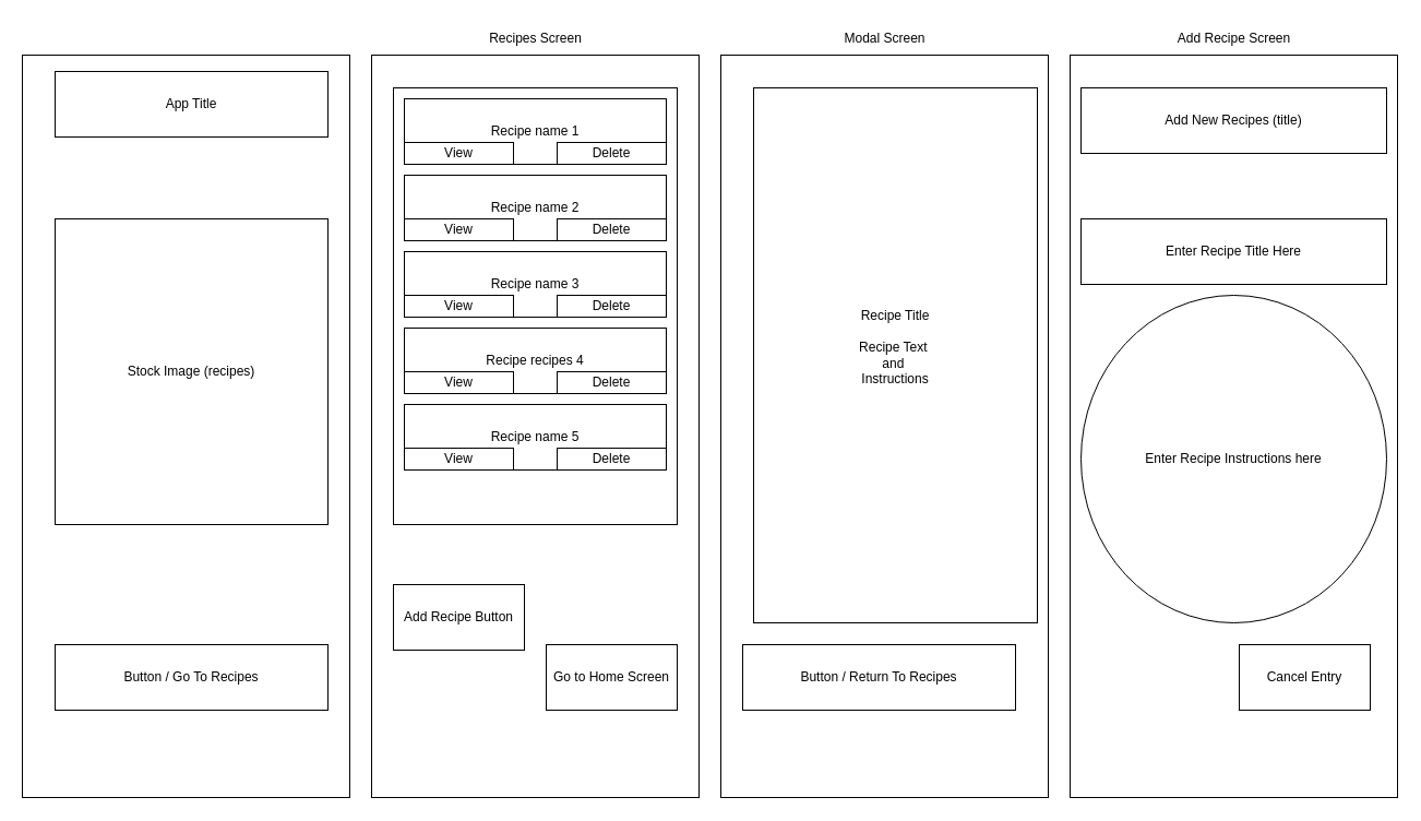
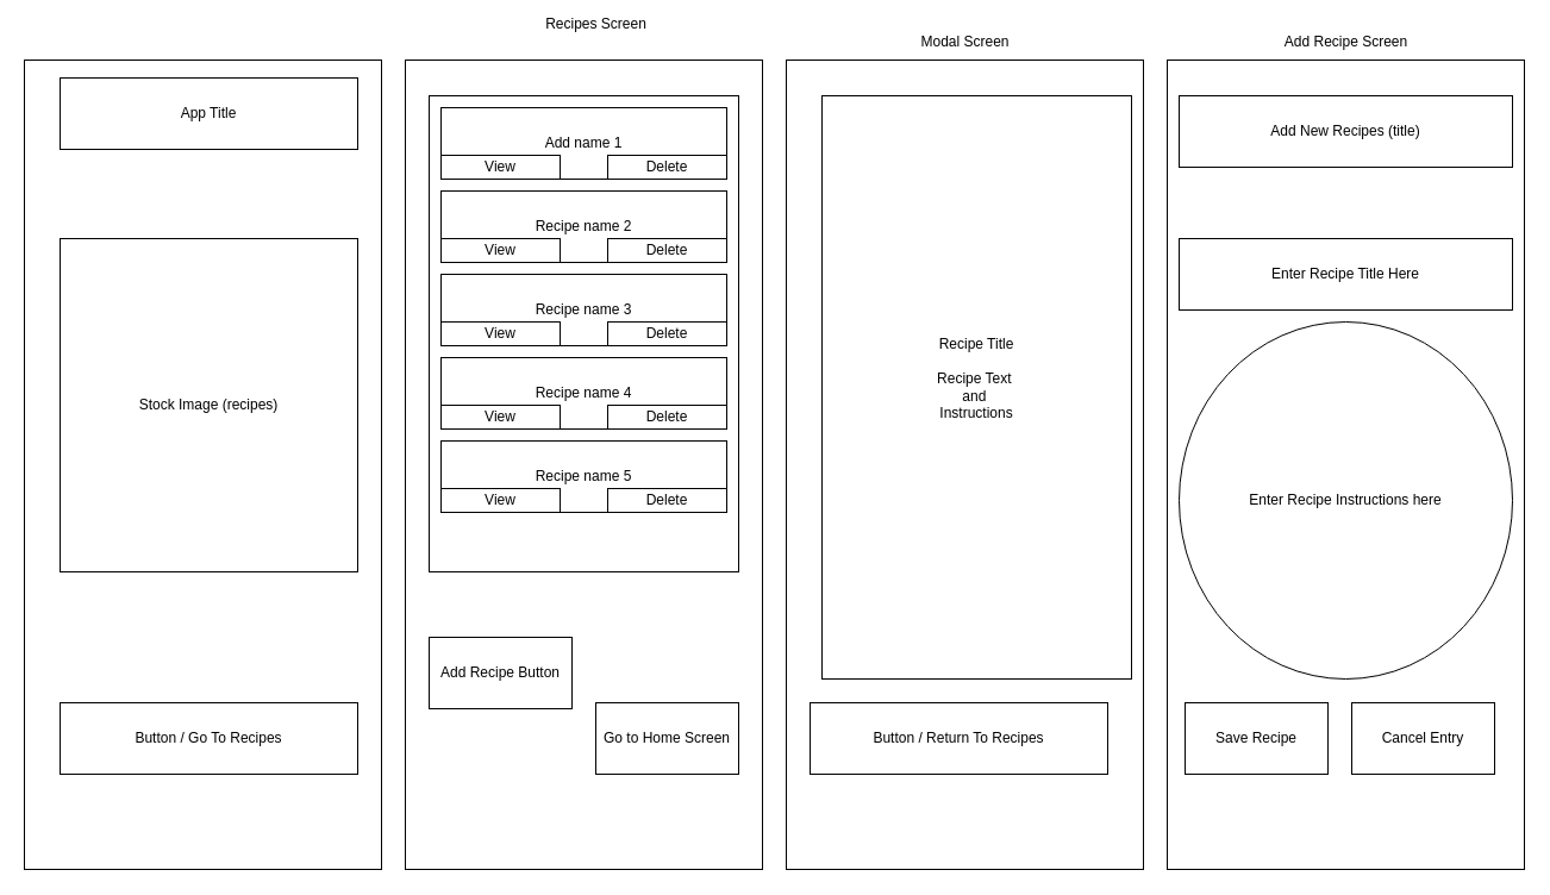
- <mxCell id="9" value="Recipes Screen" style="text;html=1;align=center;verticalAlign=middle;resizable=0;points=[];autosize=1;strokeColor=none;fillColor=none;" vertex="1" parent="1"><mxGeometry x="435" y="20" width="110" height="30" as="geometry" /></mxCell>
+ <mxCell id="9" value="Recipes Screen" style="text;html=1;align=center;verticalAlign=middle;resizable=0;points=[];autosize=1;strokeColor=none;fillColor=none;" vertex="1" parent="1"><mxGeometry x="445" y="5" width="110" height="30" as="geometry" /></mxCell>
- <mxCell id="13" value="Recipe name 1" style="rounded=0;whiteSpace=wrap;html=1;" vertex="1" parent="1"><mxGeometry x="370" y="90" width="240" height="60" as="geometry" /></mxCell>
+ <mxCell id="13" value="Add name 1" style="rounded=0;whiteSpace=wrap;html=1;" vertex="1" parent="1"><mxGeometry x="370" y="90" width="240" height="60" as="geometry" /></mxCell>
- <mxCell id="16" value="Recipe recipes 4" style="rounded=0;whiteSpace=wrap;html=1;" vertex="1" parent="1"><mxGeometry x="370" y="300" width="240" height="60" as="geometry" /></mxCell>
+ <mxCell id="16" value="Recipe name 4" style="rounded=0;whiteSpace=wrap;html=1;" vertex="1" parent="1"><mxGeometry x="370" y="300" width="240" height="60" as="geometry" /></mxCell>
+ <mxCell id="34" value="Save Recipe" style="rounded=0;whiteSpace=wrap;html=1;" vertex="1" parent="1"><mxGeometry x="995" y="590" width="120" height="60" as="geometry" /></mxCell>
